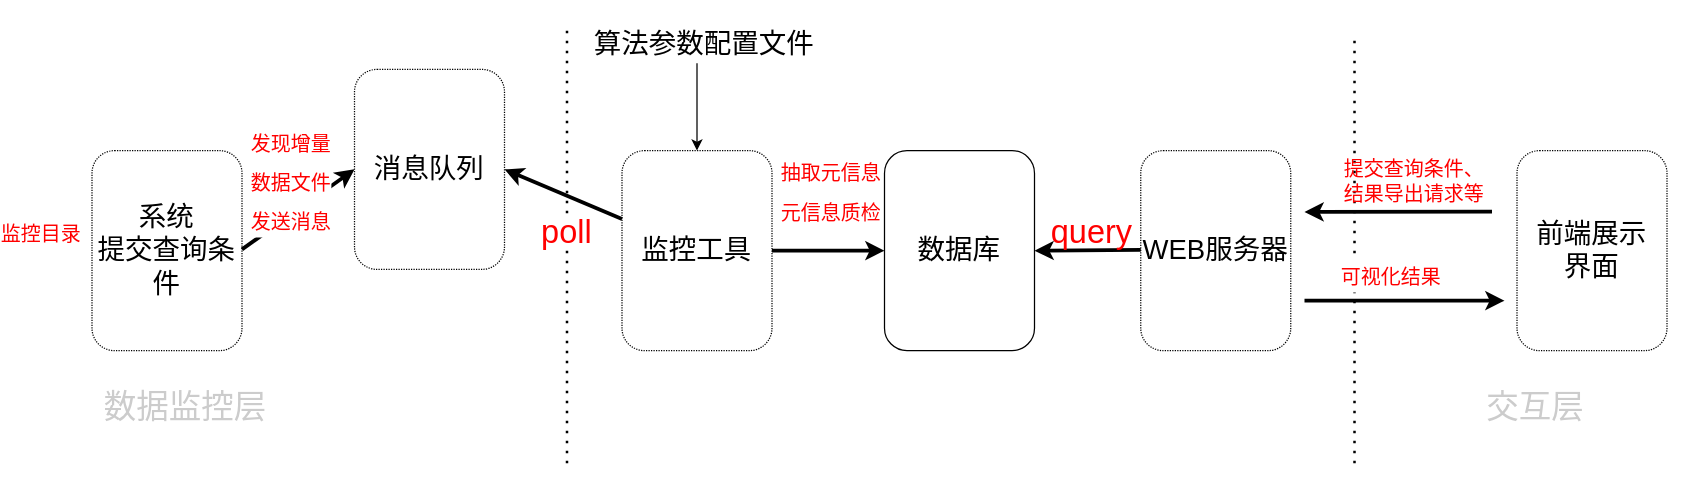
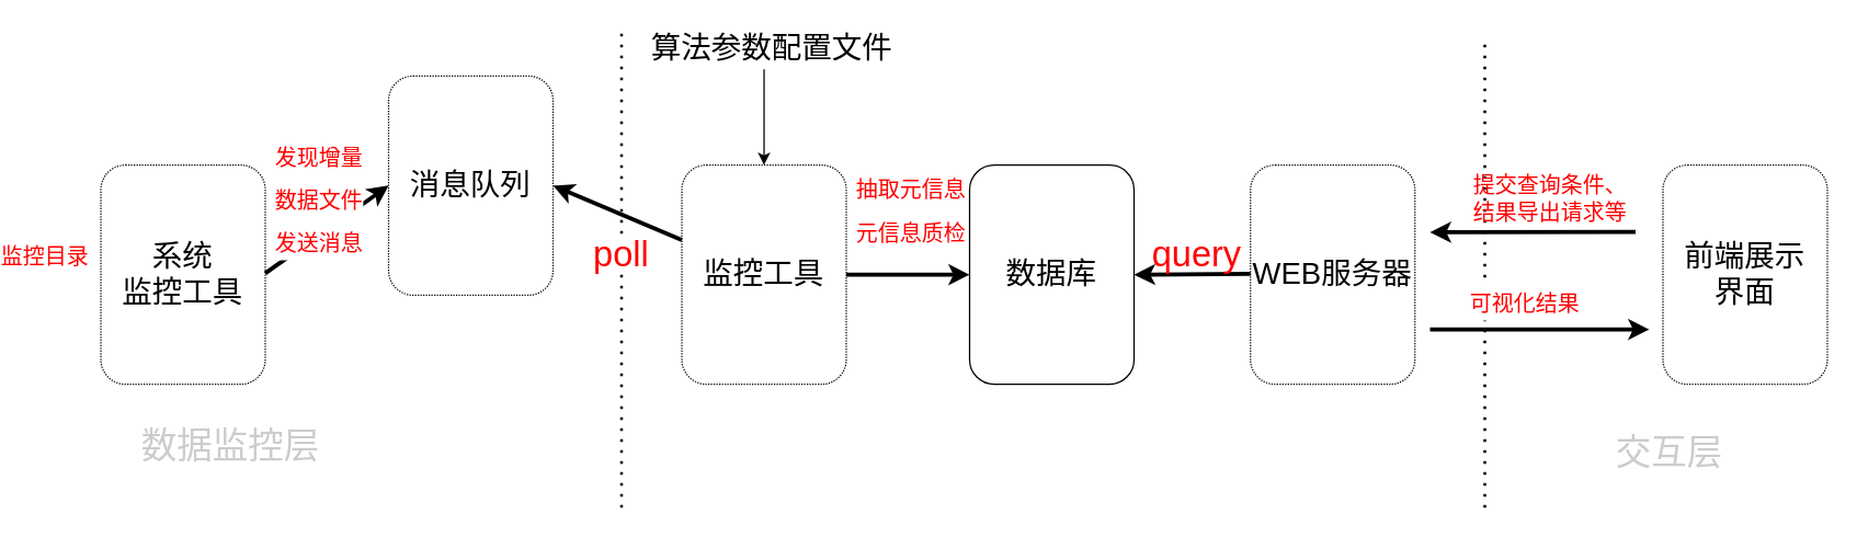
- <mxCell id="23" value="&lt;font style=&quot;font-size: 22px&quot;&gt;系统&lt;br&gt;提交查询条件&lt;/font&gt;" style="rounded=1;whiteSpace=wrap;html=1;dashed=1;dashPattern=1 1;fillColor=none;" vertex="1" parent="1"><mxGeometry x="60" y="120" width="120" height="160" as="geometry" /></mxCell>
+ <mxCell id="23" value="&lt;font style=&quot;font-size: 22px&quot;&gt;系统&lt;br&gt;监控工具&lt;/font&gt;" style="rounded=1;whiteSpace=wrap;html=1;dashed=1;dashPattern=1 1;fillColor=none;" vertex="1" parent="1"><mxGeometry x="60" y="120" width="120" height="160" as="geometry" /></mxCell>
- <mxCell id="8" value="&lt;font style=&quot;font-size: 26px&quot; color=&quot;#cccccc&quot;&gt;数据监控层&lt;/font&gt;" style="text;html=1;strokeColor=none;fillColor=none;align=center;verticalAlign=middle;whiteSpace=wrap;rounded=0;dashed=1;dashPattern=1 1;fontSize=22;" parent="1" vertex="1"><mxGeometry x="40" y="310" width="190" height="30" as="geometry" /></mxCell>
+ <mxCell id="8" value="&lt;font style=&quot;font-size: 26px&quot; color=&quot;#cccccc&quot;&gt;数据监控层&lt;/font&gt;" style="text;html=1;strokeColor=none;fillColor=none;align=center;verticalAlign=middle;whiteSpace=wrap;rounded=0;dashed=1;dashPattern=1 1;fontSize=22;" parent="1" vertex="1"><mxGeometry x="60" y="310" width="190" height="30" as="geometry" /></mxCell>
- <mxCell id="22" value="&lt;font color=&quot;#cccccc&quot;&gt;&lt;span style=&quot;font-size: 26px&quot;&gt;交互层&lt;/span&gt;&lt;/font&gt;" style="text;html=1;strokeColor=none;fillColor=none;align=center;verticalAlign=middle;whiteSpace=wrap;rounded=0;dashed=1;dashPattern=1 1;fontSize=22;" parent="1" vertex="1"><mxGeometry x="1120" y="310" width="190" height="30" as="geometry" /></mxCell>
+ <mxCell id="22" value="&lt;font color=&quot;#cccccc&quot;&gt;&lt;span style=&quot;font-size: 26px&quot;&gt;交互层&lt;/span&gt;&lt;/font&gt;" style="text;html=1;strokeColor=none;fillColor=none;align=center;verticalAlign=middle;whiteSpace=wrap;rounded=0;dashed=1;dashPattern=1 1;fontSize=22;" parent="1" vertex="1"><mxGeometry x="1110" y="315" width="190" height="30" as="geometry" /></mxCell>
